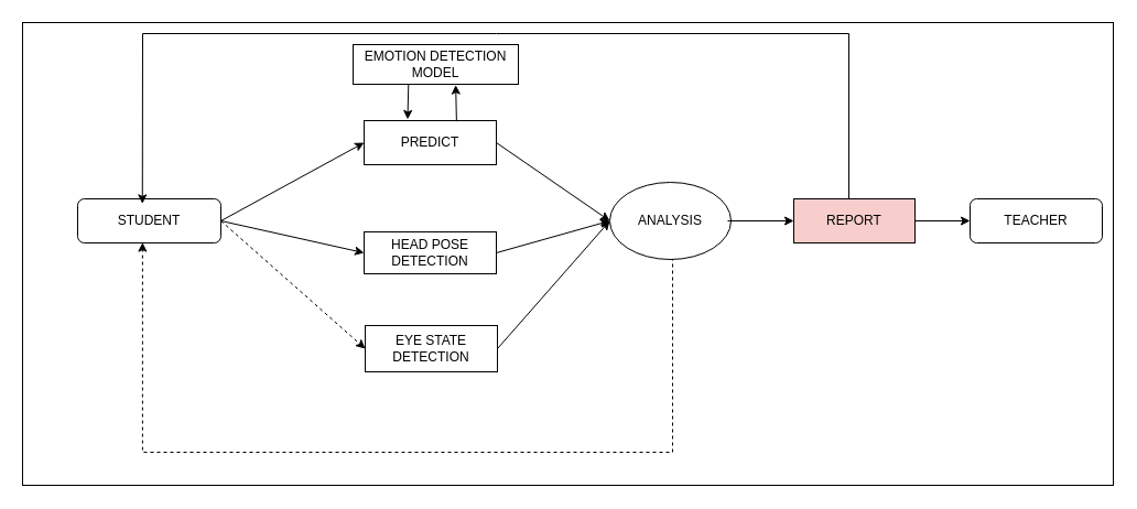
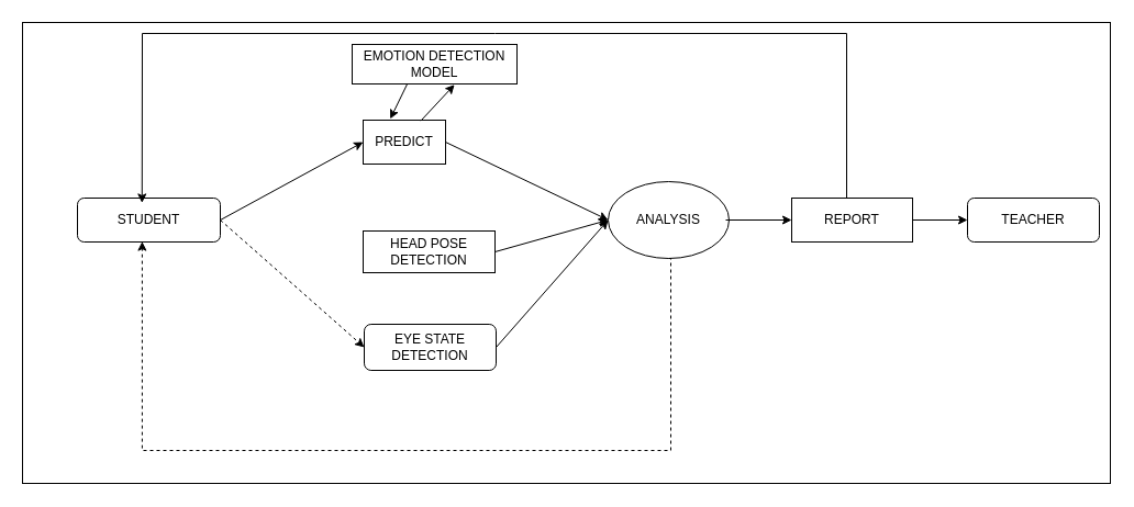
- <mxCell id="4" value="PREDICT" style="rounded=0;whiteSpace=wrap;html=1;" parent="1" vertex="1"><mxGeometry x="330" y="109" width="120" height="40" as="geometry" /></mxCell>
+ <mxCell id="4" value="PREDICT" style="rounded=0;whiteSpace=wrap;html=1;" parent="1" vertex="1"><mxGeometry x="330" y="109" width="75" height="40" as="geometry" /></mxCell>
- <mxCell id="10" value="REPORT" style="rounded=0;whiteSpace=wrap;html=1;fillColor=#f8cecc;" parent="1" vertex="1"><mxGeometry x="720" y="180" width="110" height="40" as="geometry" /></mxCell>
+ <mxCell id="10" value="REPORT" style="rounded=0;whiteSpace=wrap;html=1;" parent="1" vertex="1"><mxGeometry x="720" y="180" width="110" height="40" as="geometry" /></mxCell>
- <mxCell id="6" value="" style="endArrow=classic;html=1;rounded=0;entryX=0;entryY=0.5;entryDx=0;entryDy=0;exitX=1;exitY=0.5;exitDx=0;exitDy=0;" parent="1" source="3" target="5" edge="1"><mxGeometry width="50" height="50" relative="1" as="geometry"><mxPoint x="210" y="200" as="sourcePoint" /><mxPoint x="260" y="150" as="targetPoint" /></mxGeometry></mxCell>
- <mxCell id="17" value="EYE STATE DETECTION" style="rounded=0;whiteSpace=wrap;html=1;labelBackgroundColor=none;" parent="1" vertex="1"><mxGeometry x="331" y="295" width="120" height="42" as="geometry" /></mxCell>
+ <mxCell id="17" value="EYE STATE DETECTION" style="whiteSpace=wrap;html=1;labelBackgroundColor=none;rounded=1;" parent="1" vertex="1"><mxGeometry x="331" y="295" width="120" height="42" as="geometry" /></mxCell>
